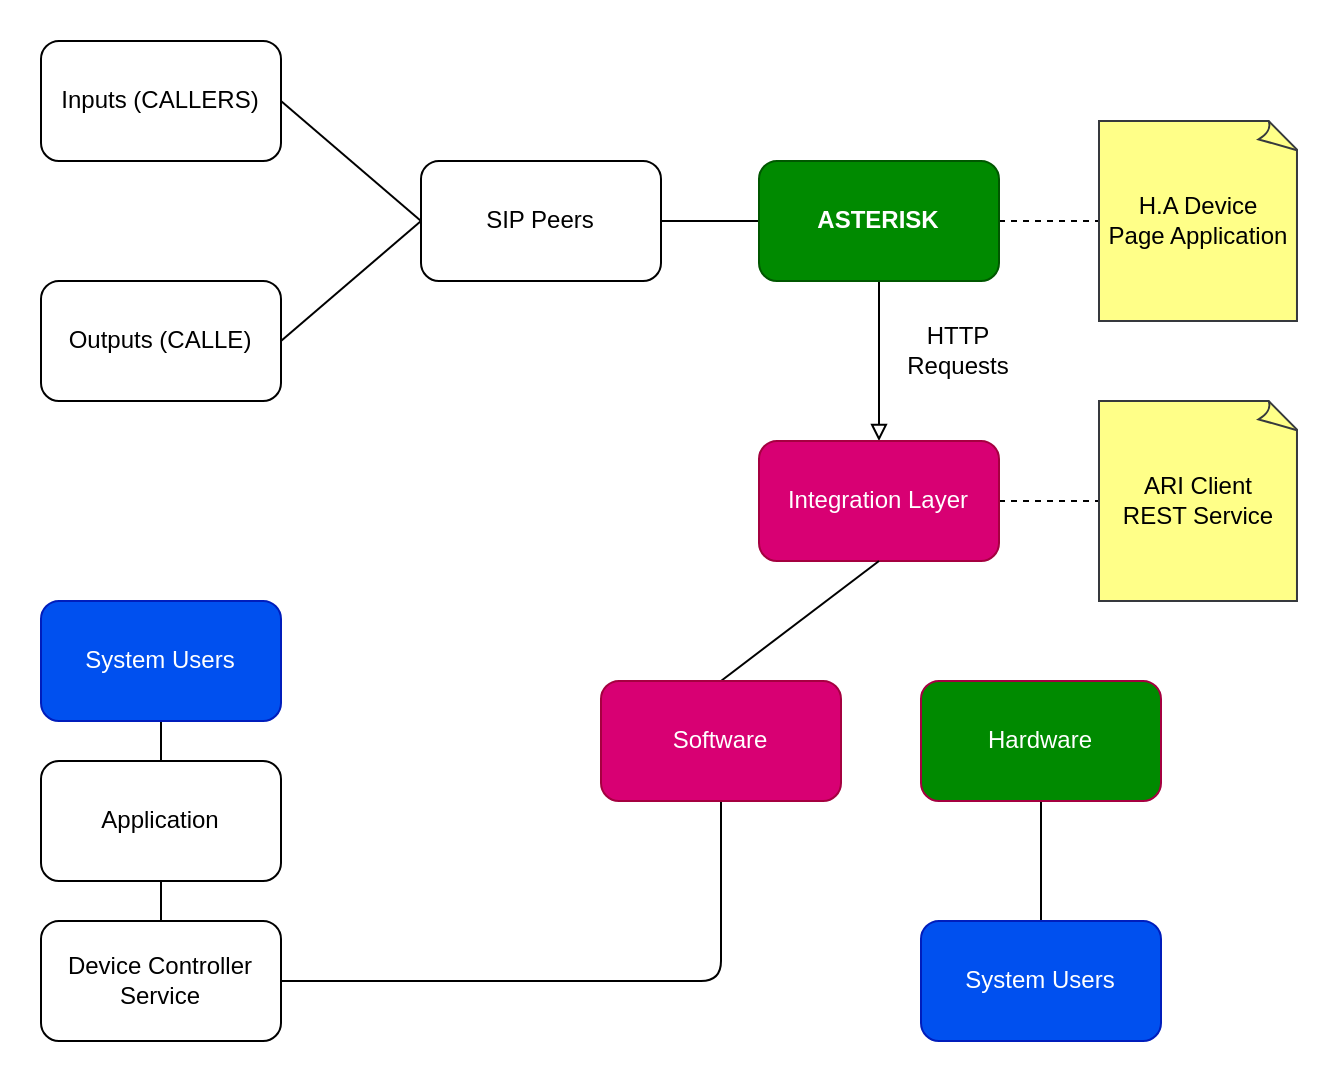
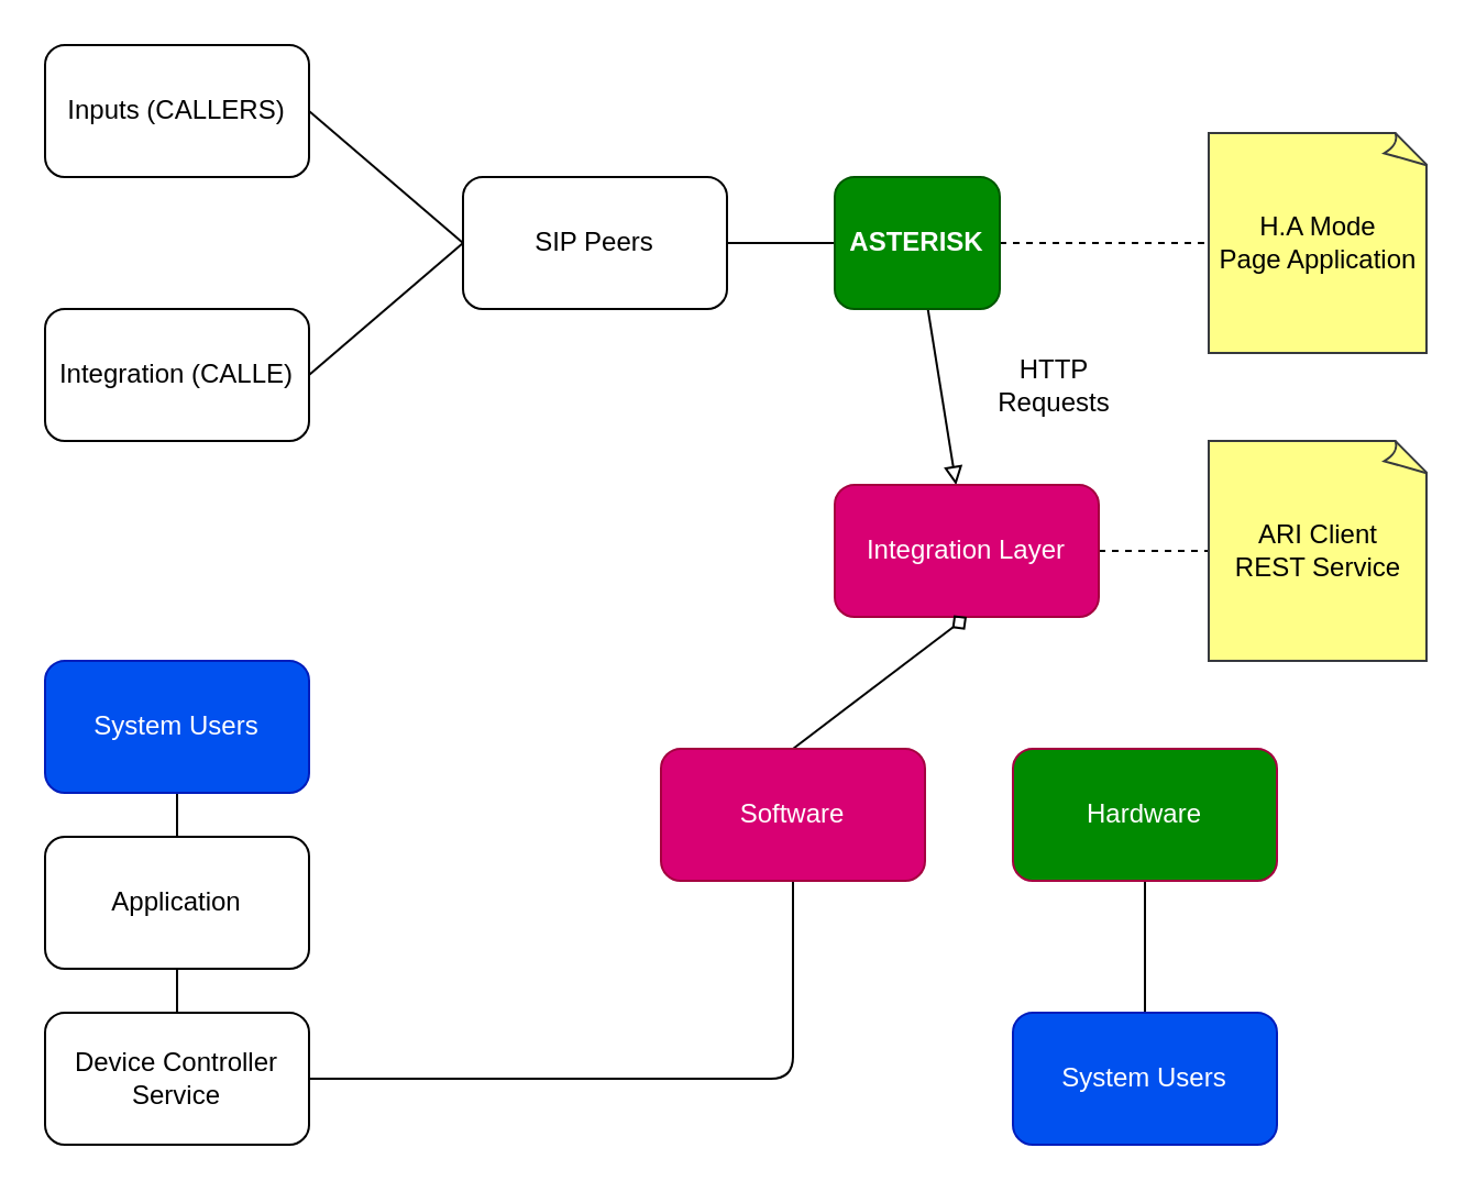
- <mxCell id="5" value="ASTERISK" style="rounded=1;whiteSpace=wrap;html=1;fontSize=12;fontStyle=1;fillColor=#008a00;fontColor=#ffffff;strokeColor=#005700;" parent="1" vertex="1"><mxGeometry x="379" y="80" width="120" height="60" as="geometry" /></mxCell>
+ <mxCell id="5" value="ASTERISK" style="rounded=1;whiteSpace=wrap;html=1;fontSize=12;fontStyle=1;fillColor=#008a00;fontColor=#ffffff;strokeColor=#005700;" parent="1" vertex="1"><mxGeometry x="379" y="80" width="75" height="60" as="geometry" /></mxCell>
- <mxCell id="18" value="H.A Device&lt;br style=&quot;font-size: 12px;&quot;&gt;Page Application" style="whiteSpace=wrap;html=1;shape=mxgraph.basic.document;fillStyle=solid;fontSize=12;fillColor=#ffff88;strokeColor=#36393d;fontColor=#000000;" parent="1" vertex="1"><mxGeometry x="549" y="60" width="100" height="100" as="geometry" /></mxCell>
+ <mxCell id="18" value="H.A Mode&lt;br style=&quot;font-size: 12px;&quot;&gt;Page Application" style="whiteSpace=wrap;html=1;shape=mxgraph.basic.document;fillStyle=solid;fontSize=12;fillColor=#ffff88;strokeColor=#36393d;fontColor=#000000;" parent="1" vertex="1"><mxGeometry x="549" y="60" width="100" height="100" as="geometry" /></mxCell>
- <mxCell id="13" value="Outputs (CALLE)" style="whiteSpace=wrap;html=1;rounded=1;" parent="1" vertex="1"><mxGeometry x="20" y="140" width="120" height="60" as="geometry" /></mxCell>
+ <mxCell id="13" value="Integration (CALLE)" style="whiteSpace=wrap;html=1;rounded=1;" parent="1" vertex="1"><mxGeometry x="20" y="140" width="120" height="60" as="geometry" /></mxCell>
- <mxCell id="22" style="edgeStyle=none;html=1;exitX=0.5;exitY=0;exitDx=0;exitDy=0;entryX=0.5;entryY=1;entryDx=0;entryDy=0;endArrow=none;endFill=0;" edge="1" parent="1" source="23" target="8"><mxGeometry relative="1" as="geometry" /></mxCell>
+ <mxCell id="22" style="edgeStyle=none;html=1;exitX=0.5;exitY=0;exitDx=0;exitDy=0;entryX=0.5;entryY=1;entryDx=0;entryDy=0;endArrow=diamond;endFill=0;" edge="1" parent="1" source="23" target="8"><mxGeometry relative="1" as="geometry" /></mxCell>
